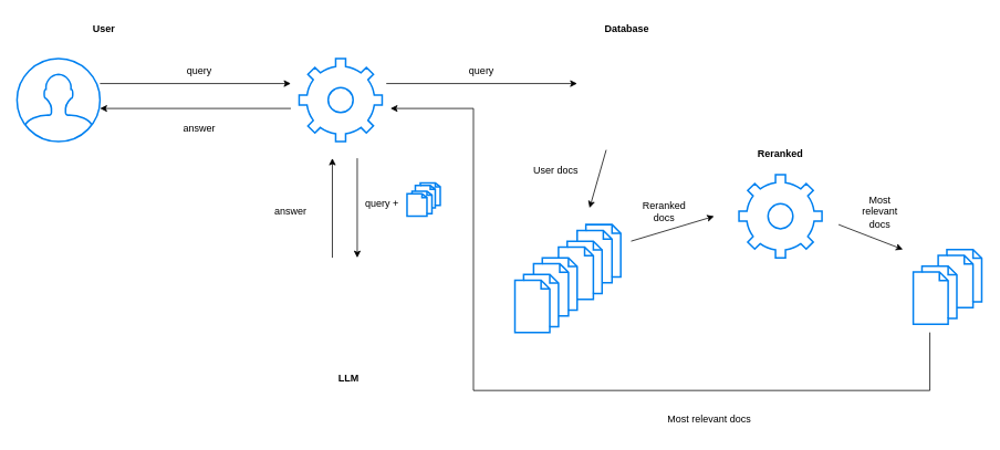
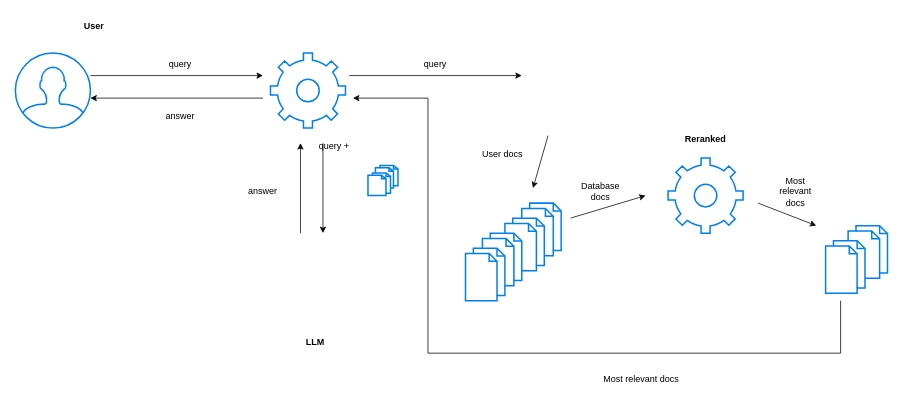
- <mxCell id="35" value="Database" style="text;html=1;align=center;verticalAlign=middle;whiteSpace=wrap;rounded=0;fontStyle=1" vertex="1" parent="1"><mxGeometry x="725" y="20" width="60" height="30" as="geometry" /></mxCell>
- <mxCell id="17" value="query +" style="text;html=1;align=center;verticalAlign=middle;whiteSpace=wrap;rounded=0;" vertex="1" parent="1"><mxGeometry x="430" y="230" width="60" height="30" as="geometry" /></mxCell>
+ <mxCell id="17" value="query +" style="text;html=1;align=center;verticalAlign=middle;whiteSpace=wrap;rounded=0;" vertex="1" parent="1"><mxGeometry x="415" y="180" width="60" height="30" as="geometry" /></mxCell>
- <mxCell id="26" value="Reranked docs" style="text;html=1;align=center;verticalAlign=middle;whiteSpace=wrap;rounded=0;" vertex="1" parent="1"><mxGeometry x="770" y="240" width="60" height="30" as="geometry" /></mxCell>
+ <mxCell id="26" value="Database docs" style="text;html=1;align=center;verticalAlign=middle;whiteSpace=wrap;rounded=0;" vertex="1" parent="1"><mxGeometry x="770" y="240" width="60" height="30" as="geometry" /></mxCell>
